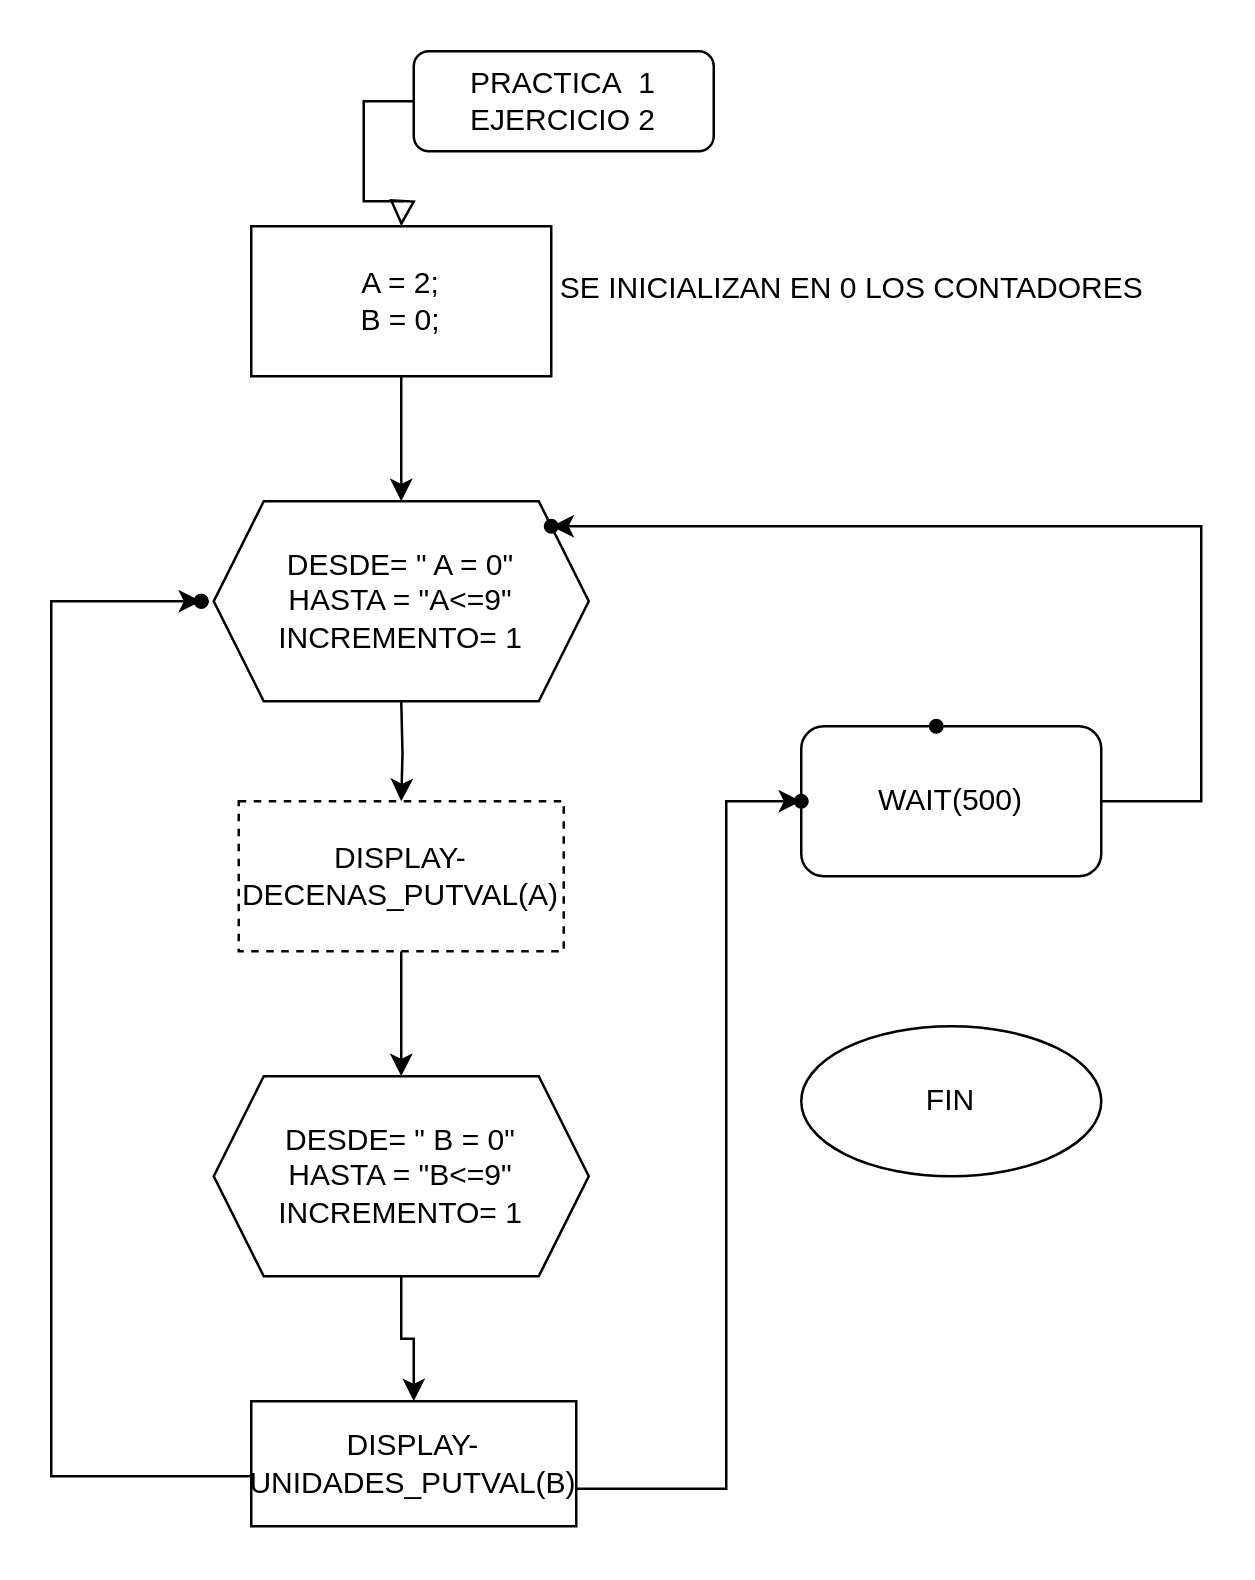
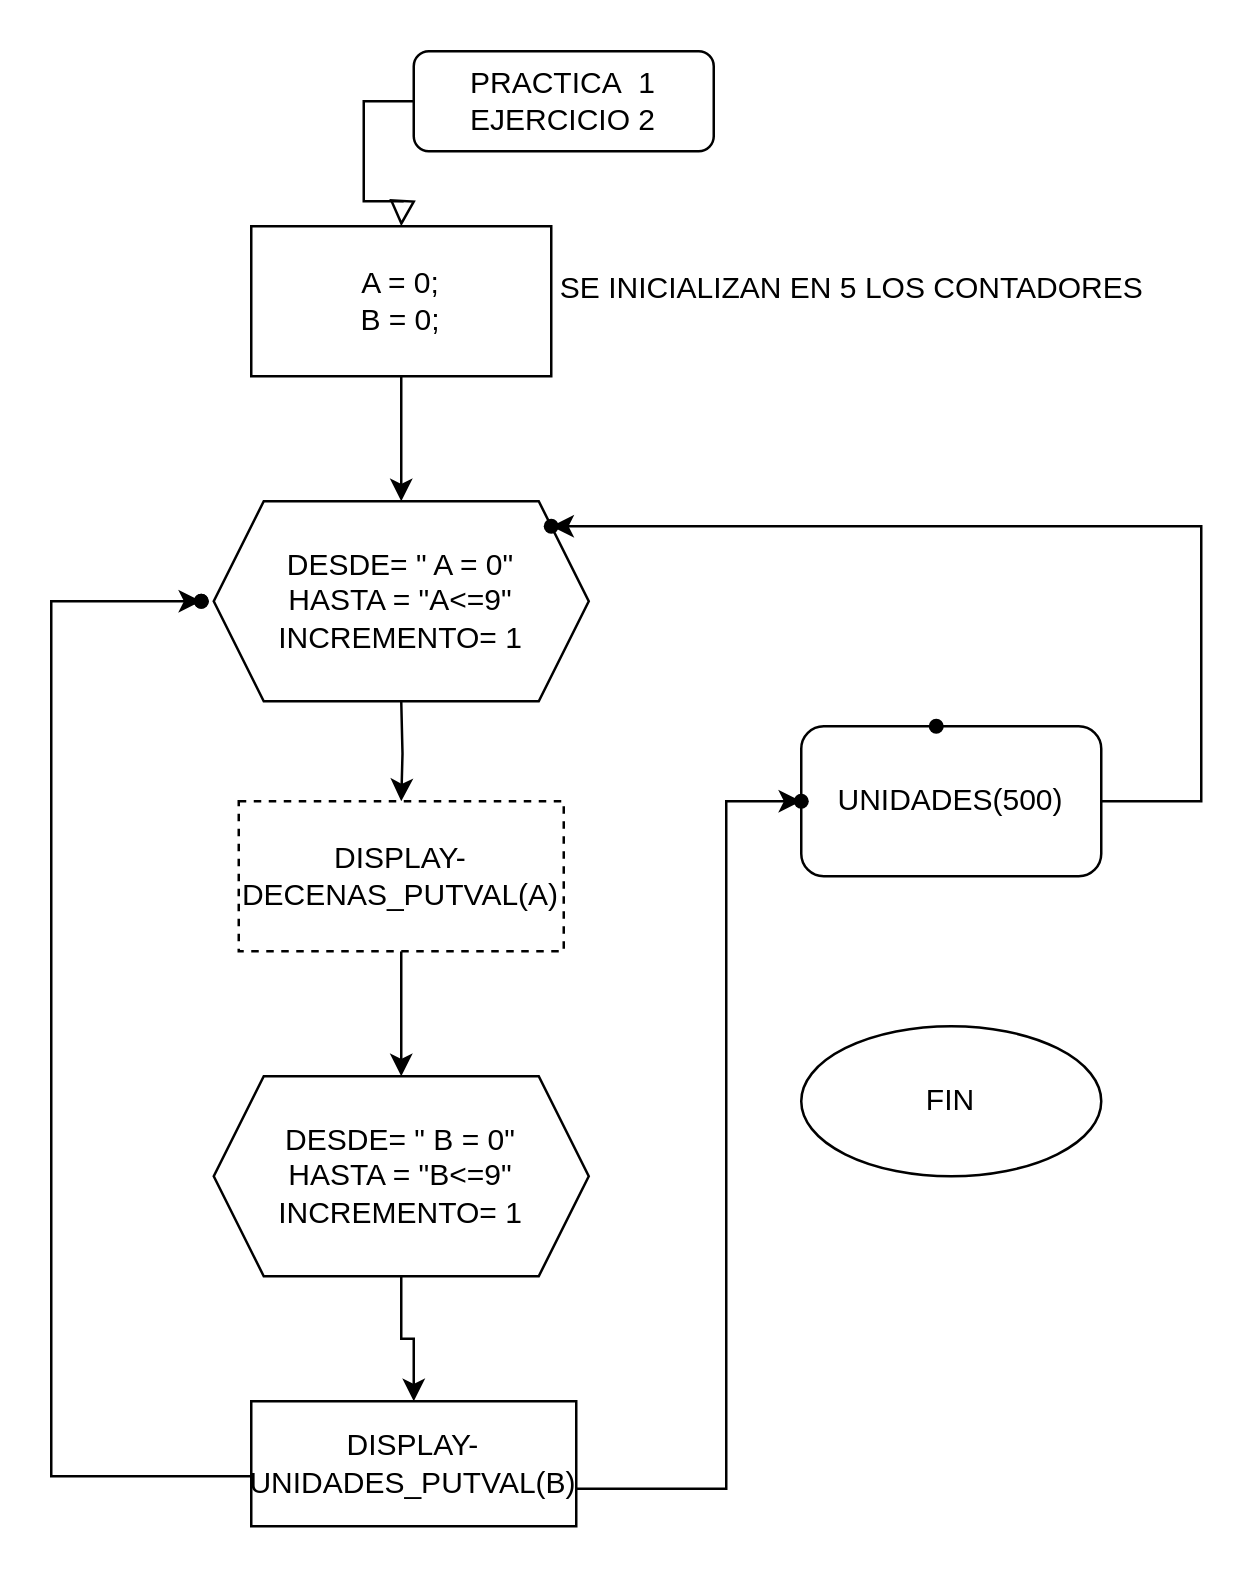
- <mxCell id="7" value="SE INICIALIZAN EN 0 LOS CONTADORES" style="text;html=1;align=center;verticalAlign=middle;resizable=0;points=[];autosize=1;strokeColor=none;fillColor=none;" vertex="1" parent="1"><mxGeometry x="215" y="100" width="250" height="30" as="geometry" /></mxCell>
+ <mxCell id="7" value="SE INICIALIZAN EN 5 LOS CONTADORES" style="text;html=1;align=center;verticalAlign=middle;resizable=0;points=[];autosize=1;strokeColor=none;fillColor=none;" vertex="1" parent="1"><mxGeometry x="215" y="100" width="250" height="30" as="geometry" /></mxCell>
- <mxCell id="6" value="A = 2;&lt;br&gt;B = 0;" style="rounded=0;whiteSpace=wrap;html=1;" vertex="1" parent="1"><mxGeometry x="100" y="90" width="120" height="60" as="geometry" /></mxCell>
+ <mxCell id="6" value="A = 0;&lt;br&gt;B = 0;" style="rounded=0;whiteSpace=wrap;html=1;" vertex="1" parent="1"><mxGeometry x="100" y="90" width="120" height="60" as="geometry" /></mxCell>
- <mxCell id="20" value="WAIT(500)" style="rounded=1;whiteSpace=wrap;html=1;" vertex="1" parent="1"><mxGeometry x="320" y="290" width="120" height="60" as="geometry" /></mxCell>
+ <mxCell id="20" value="UNIDADES(500)" style="rounded=1;whiteSpace=wrap;html=1;" vertex="1" parent="1"><mxGeometry x="320" y="290" width="120" height="60" as="geometry" /></mxCell>
